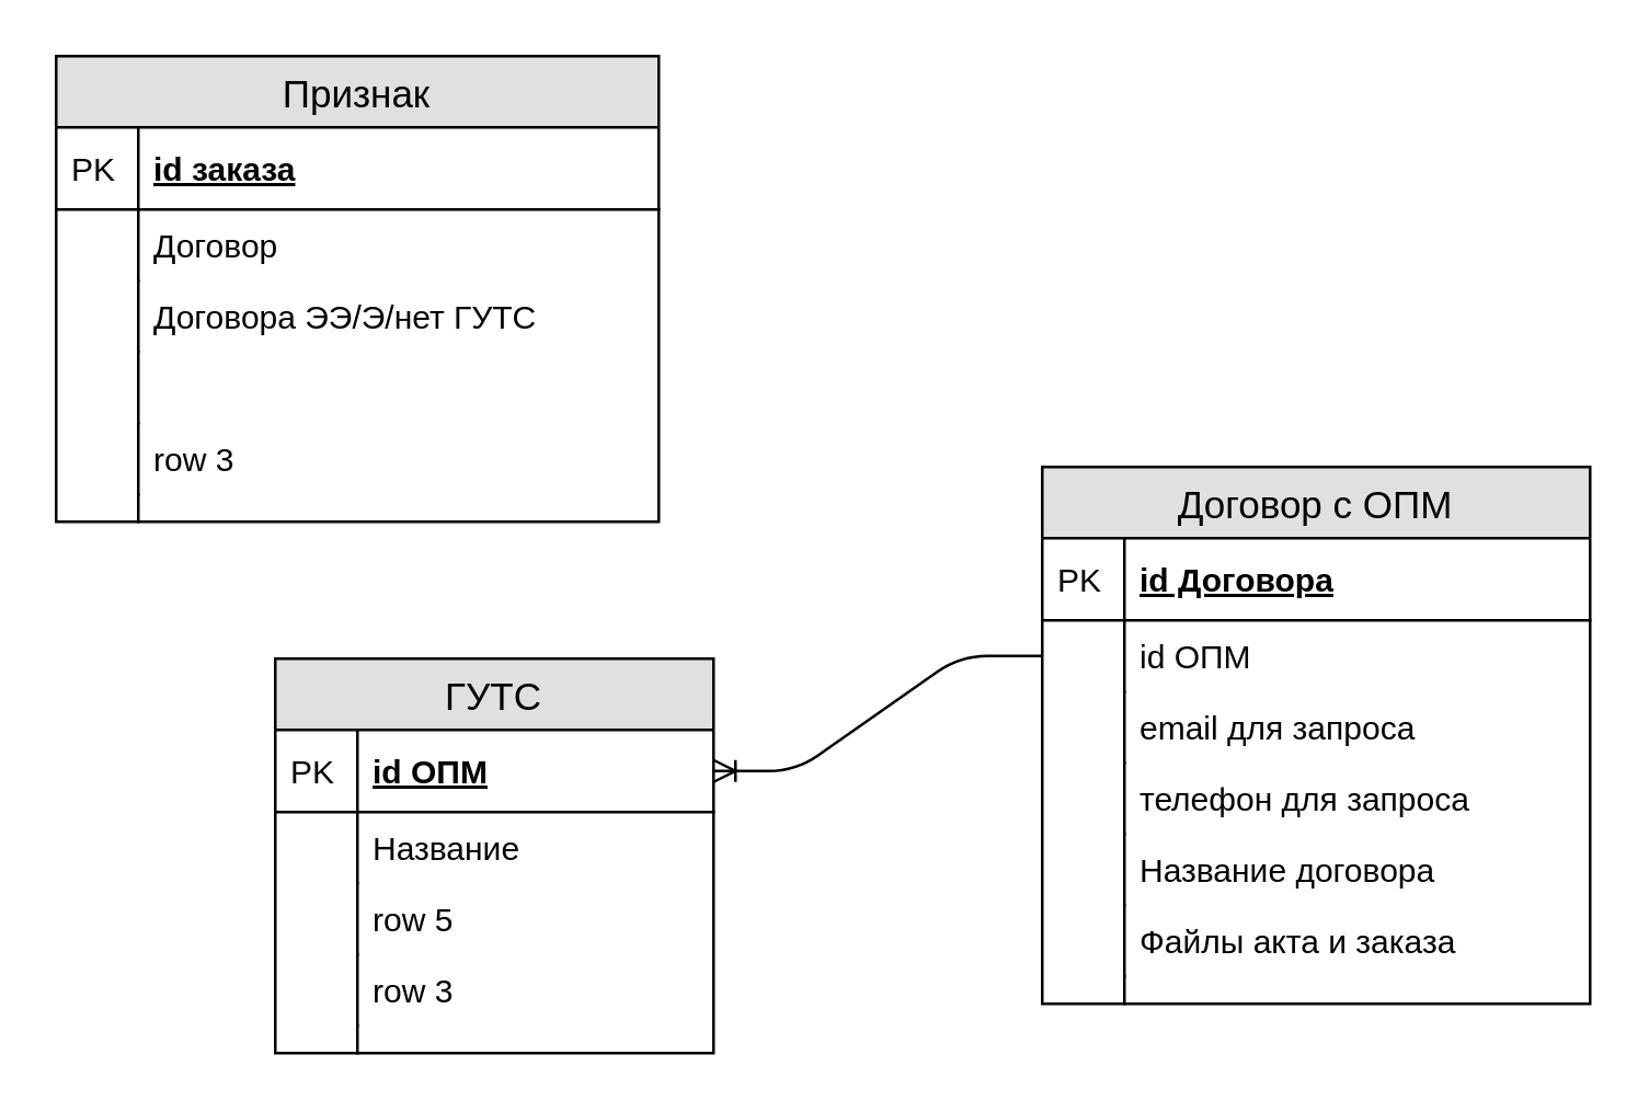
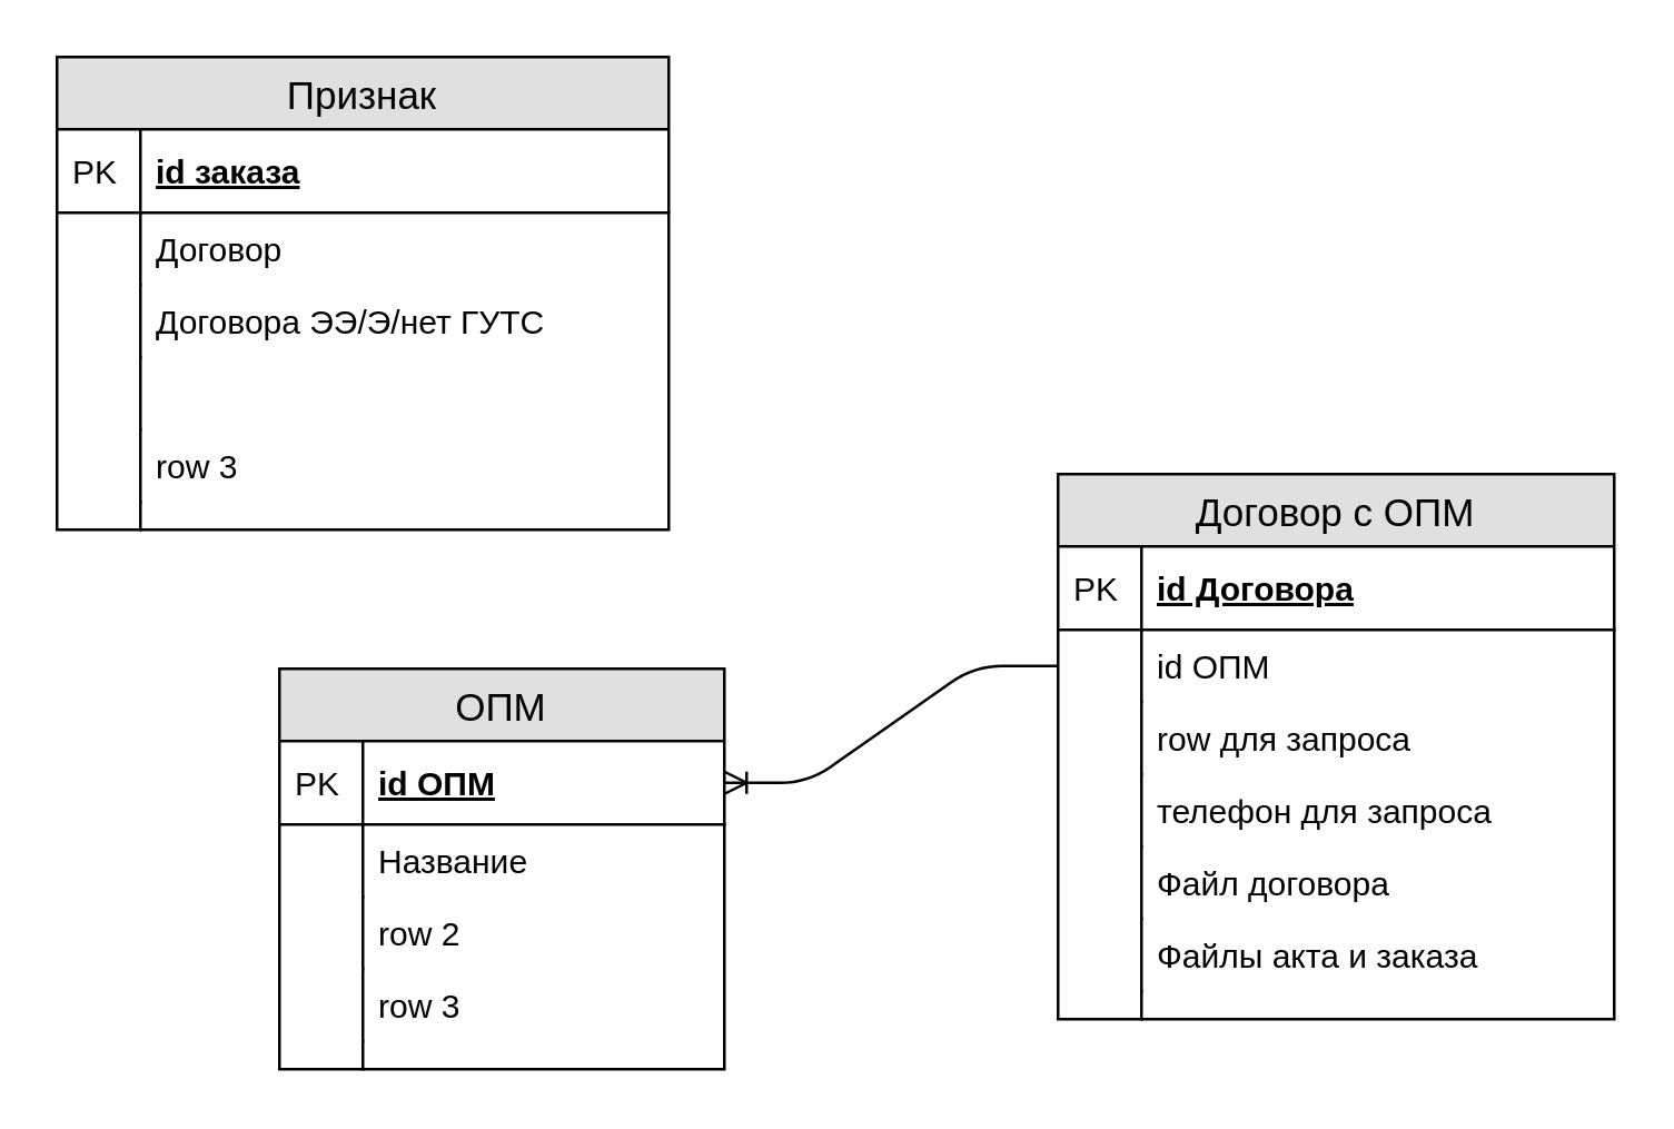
- <mxCell id="2" value="ГУТС" style="swimlane;fontStyle=0;childLayout=stackLayout;horizontal=1;startSize=26;fillColor=#e0e0e0;horizontalStack=0;resizeParent=1;resizeParentMax=0;resizeLast=0;collapsible=1;marginBottom=0;swimlaneFillColor=#ffffff;align=center;fontSize=14;" vertex="1" parent="1"><mxGeometry x="100" y="240" width="160" height="144" as="geometry" /></mxCell>
+ <mxCell id="2" value="ОПМ" style="swimlane;fontStyle=0;childLayout=stackLayout;horizontal=1;startSize=26;fillColor=#e0e0e0;horizontalStack=0;resizeParent=1;resizeParentMax=0;resizeLast=0;collapsible=1;marginBottom=0;swimlaneFillColor=#ffffff;align=center;fontSize=14;" vertex="1" parent="1"><mxGeometry x="100" y="240" width="160" height="144" as="geometry" /></mxCell>
- <mxCell id="18" value="email для запроса" style="shape=partialRectangle;top=0;left=0;right=0;bottom=0;align=left;verticalAlign=top;fillColor=none;spacingLeft=34;spacingRight=4;overflow=hidden;rotatable=0;points=[[0,0.5],[1,0.5]];portConstraint=eastwest;dropTarget=0;fontSize=12;" vertex="1" parent="13"><mxGeometry y="82" width="200" height="26" as="geometry" /></mxCell>
+ <mxCell id="18" value="row для запроса" style="shape=partialRectangle;top=0;left=0;right=0;bottom=0;align=left;verticalAlign=top;fillColor=none;spacingLeft=34;spacingRight=4;overflow=hidden;rotatable=0;points=[[0,0.5],[1,0.5]];portConstraint=eastwest;dropTarget=0;fontSize=12;" vertex="1" parent="13"><mxGeometry y="82" width="200" height="26" as="geometry" /></mxCell>
- <mxCell id="22" value="Название договора" style="shape=partialRectangle;top=0;left=0;right=0;bottom=0;align=left;verticalAlign=top;fillColor=none;spacingLeft=34;spacingRight=4;overflow=hidden;rotatable=0;points=[[0,0.5],[1,0.5]];portConstraint=eastwest;dropTarget=0;fontSize=12;" vertex="1" parent="13"><mxGeometry y="134" width="200" height="26" as="geometry" /></mxCell>
+ <mxCell id="22" value="Файл договора" style="shape=partialRectangle;top=0;left=0;right=0;bottom=0;align=left;verticalAlign=top;fillColor=none;spacingLeft=34;spacingRight=4;overflow=hidden;rotatable=0;points=[[0,0.5],[1,0.5]];portConstraint=eastwest;dropTarget=0;fontSize=12;" vertex="1" parent="13"><mxGeometry y="134" width="200" height="26" as="geometry" /></mxCell>
- <mxCell id="7" value="row 5" style="shape=partialRectangle;top=0;left=0;right=0;bottom=0;align=left;verticalAlign=top;fillColor=none;spacingLeft=34;spacingRight=4;overflow=hidden;rotatable=0;points=[[0,0.5],[1,0.5]];portConstraint=eastwest;dropTarget=0;fontSize=12;" vertex="1" parent="2"><mxGeometry y="82" width="160" height="26" as="geometry" /></mxCell>
+ <mxCell id="7" value="row 2" style="shape=partialRectangle;top=0;left=0;right=0;bottom=0;align=left;verticalAlign=top;fillColor=none;spacingLeft=34;spacingRight=4;overflow=hidden;rotatable=0;points=[[0,0.5],[1,0.5]];portConstraint=eastwest;dropTarget=0;fontSize=12;" vertex="1" parent="2"><mxGeometry y="82" width="160" height="26" as="geometry" /></mxCell>
